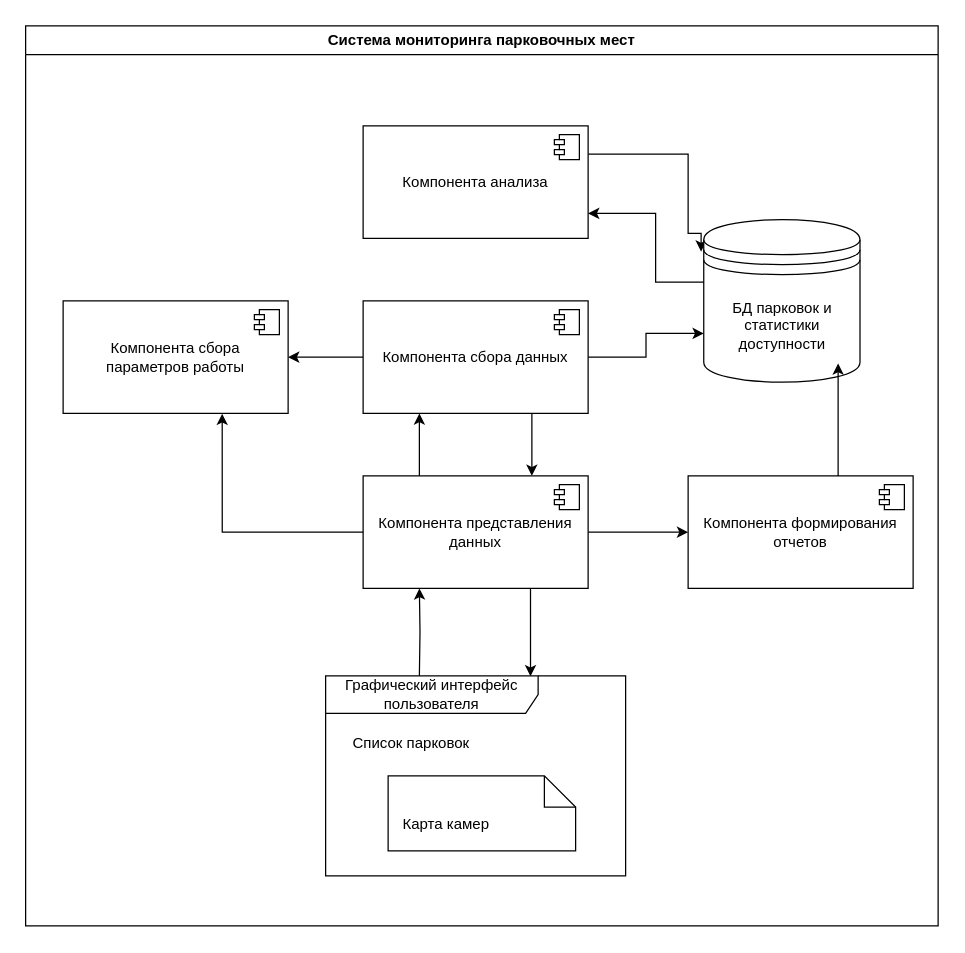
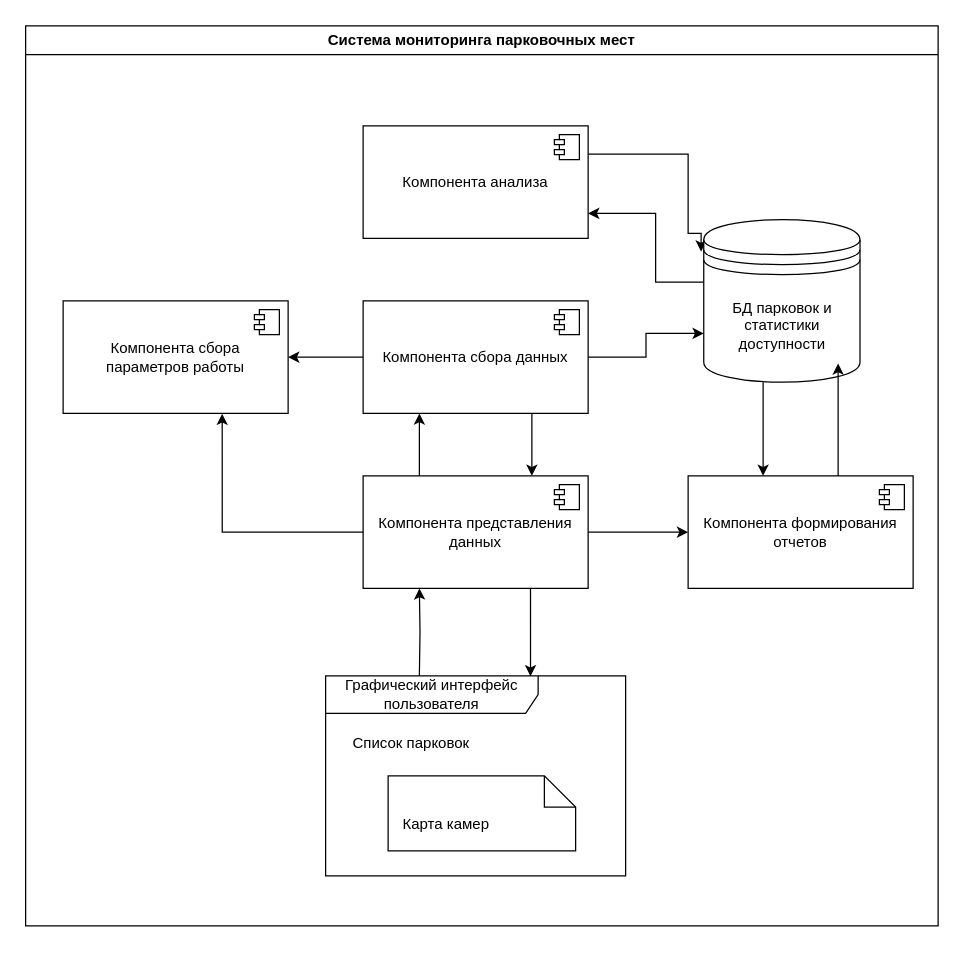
+ <mxCell id="27" value="" style="edgeStyle=orthogonalEdgeStyle;rounded=0;orthogonalLoop=1;jettySize=auto;html=1;" edge="1" parent="1" source="25" target="19"><mxGeometry relative="1" as="geometry"><Array as="points"><mxPoint x="610" y="330" /><mxPoint x="610" y="330" /></Array></mxGeometry></mxCell>
